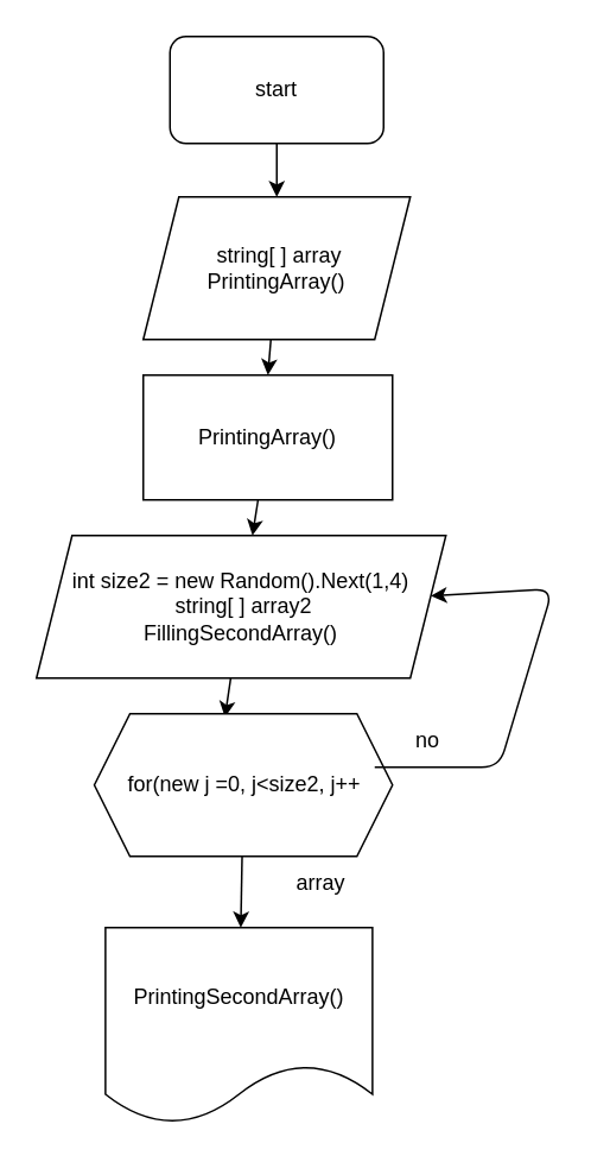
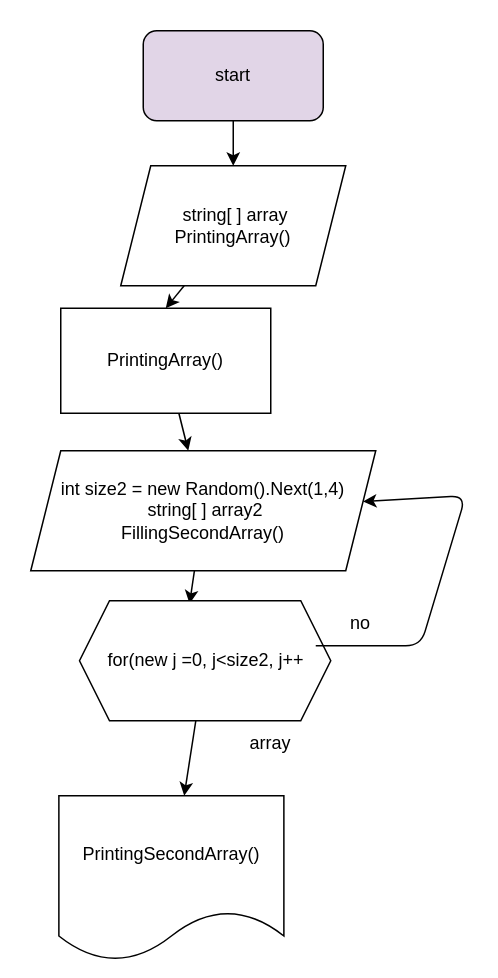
- <mxCell id="3" value="start" style="rounded=1;whiteSpace=wrap;html=1;" vertex="1" parent="1"><mxGeometry x="95" y="20" width="120" height="60" as="geometry" /></mxCell>
+ <mxCell id="3" value="start" style="rounded=1;whiteSpace=wrap;html=1;fillColor=#e1d5e7;" vertex="1" parent="1"><mxGeometry x="95" y="20" width="120" height="60" as="geometry" /></mxCell>
- <mxCell id="7" value="PrintingArray()" style="rounded=0;whiteSpace=wrap;html=1;" vertex="1" parent="1"><mxGeometry x="80" y="210" width="140" height="70" as="geometry" /></mxCell>
+ <mxCell id="7" value="PrintingArray()" style="rounded=0;whiteSpace=wrap;html=1;" vertex="1" parent="1"><mxGeometry x="40" y="205" width="140" height="70" as="geometry" /></mxCell>
- <mxCell id="12" value="PrintingSecondArray()" style="shape=document;whiteSpace=wrap;html=1;boundedLbl=1;" vertex="1" parent="1"><mxGeometry x="58.75" y="520" width="150" height="110" as="geometry" /></mxCell>
+ <mxCell id="12" value="PrintingSecondArray()" style="shape=document;whiteSpace=wrap;html=1;boundedLbl=1;" vertex="1" parent="1"><mxGeometry x="38.75" y="530" width="150" height="110" as="geometry" /></mxCell>
